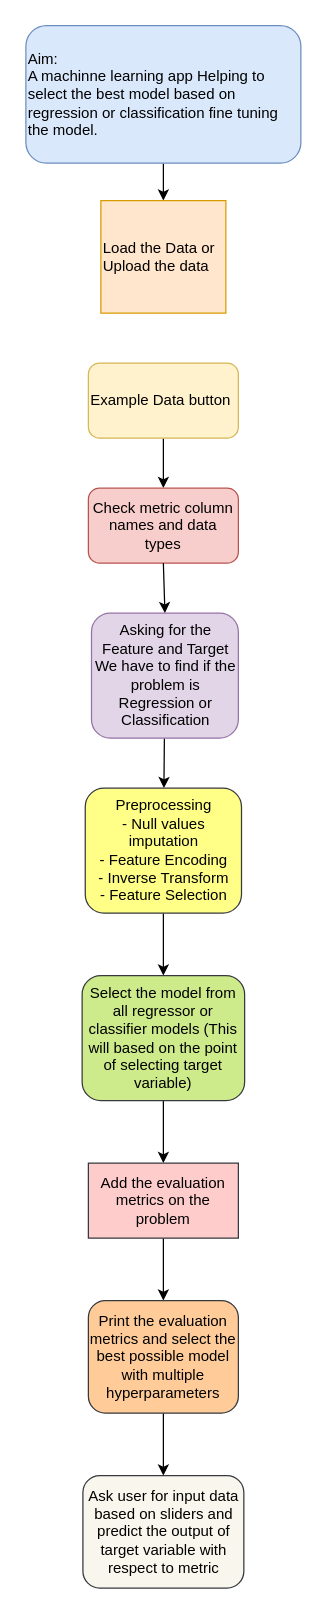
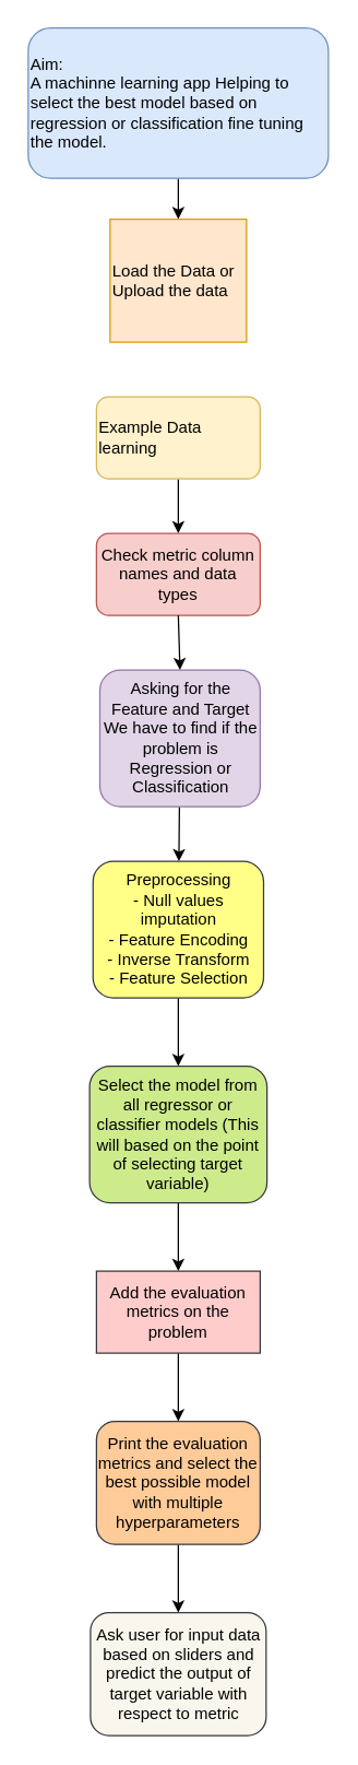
- <mxCell id="6" value="Example Data button" style="whiteSpace=wrap;html=1;align=left;fillColor=#fff2cc;strokeColor=#d6b656;rounded=1;" vertex="1" parent="1"><mxGeometry x="70" y="290" width="120" height="60" as="geometry" /></mxCell>
+ <mxCell id="6" value="Example Data learning" style="whiteSpace=wrap;html=1;align=left;fillColor=#fff2cc;strokeColor=#d6b656;rounded=1;" vertex="1" parent="1"><mxGeometry x="70" y="290" width="120" height="60" as="geometry" /></mxCell>
